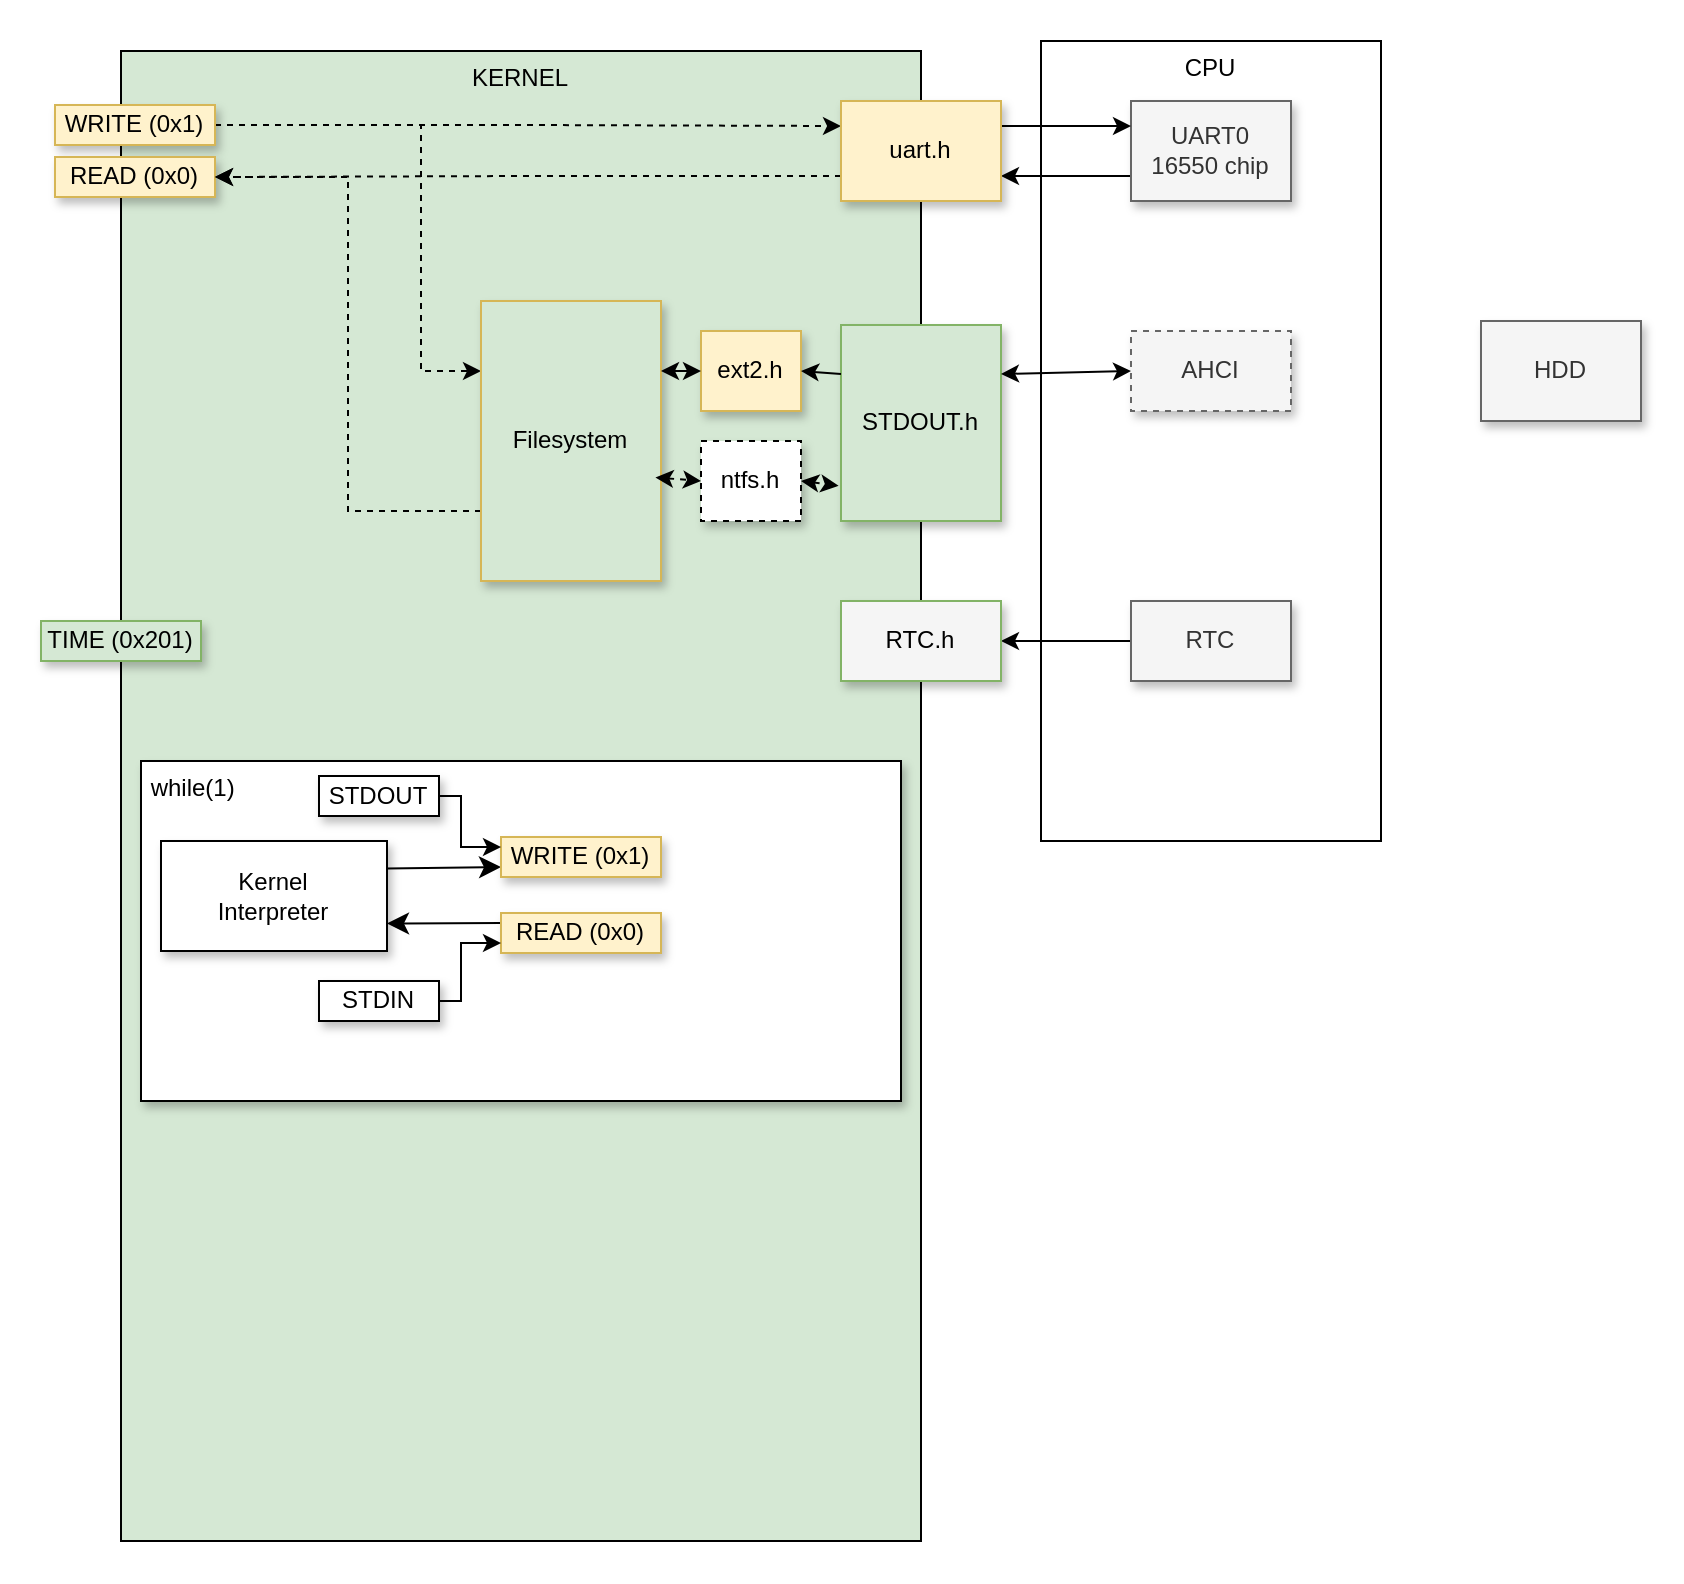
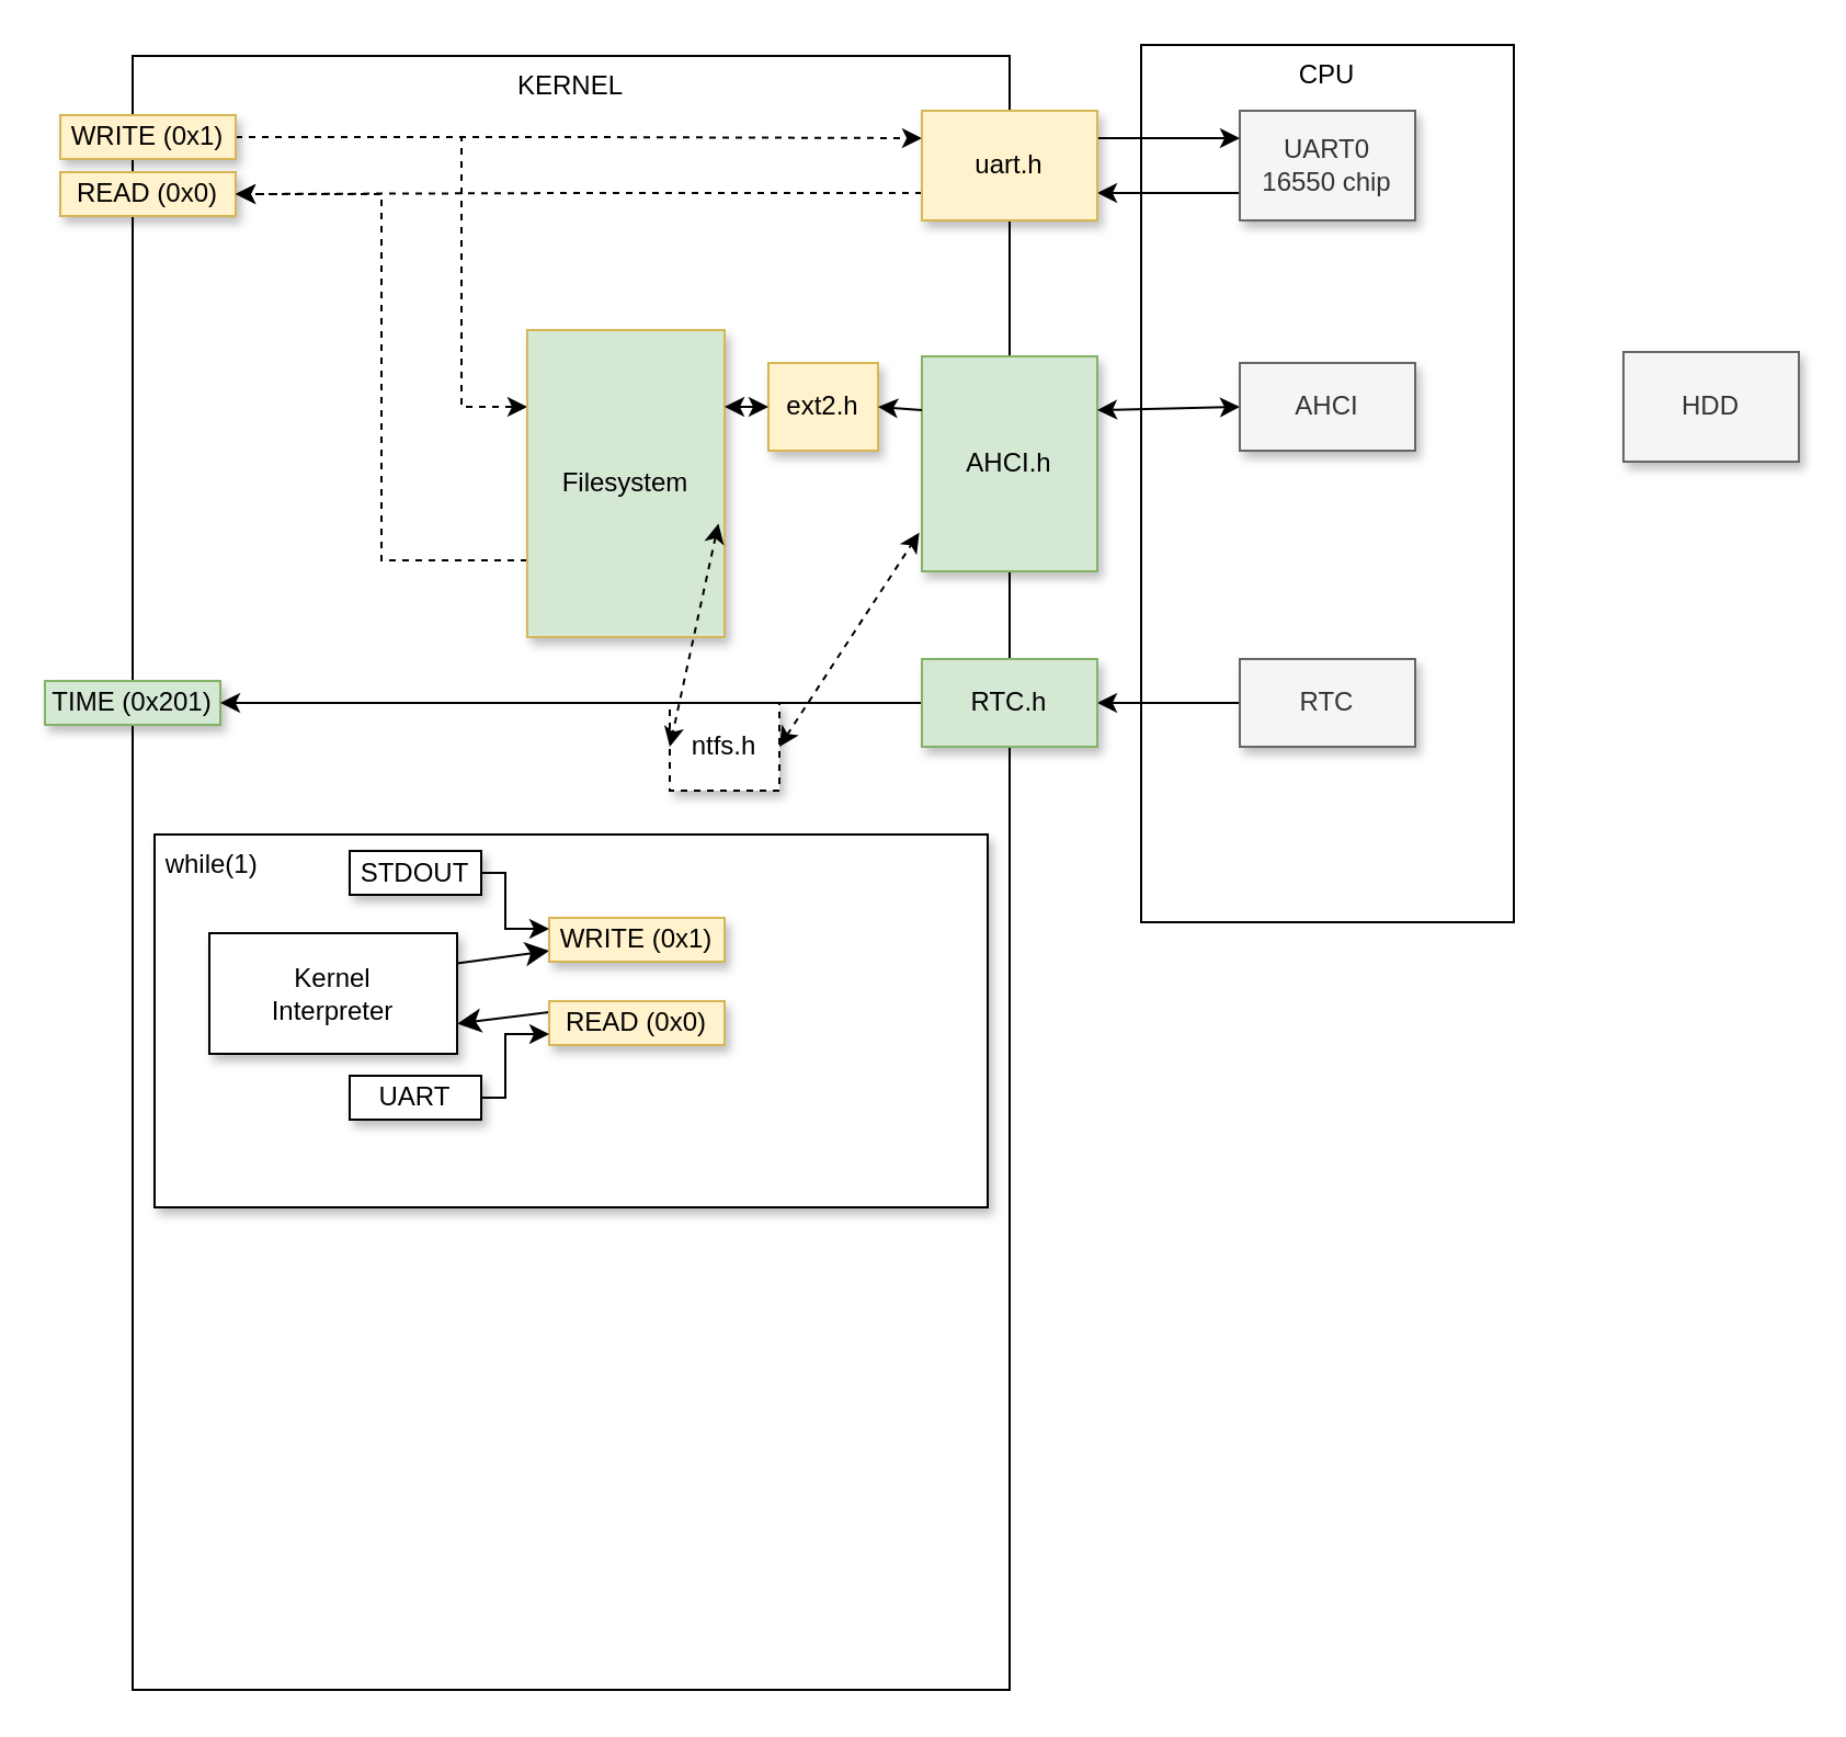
- <mxCell id="3" value="KERNEL" style="rounded=0;whiteSpace=wrap;html=1;verticalAlign=top;fillColor=#d5e8d4;" parent="1" vertex="1"><mxGeometry x="60" y="25" width="400" height="745" as="geometry" /></mxCell>
+ <mxCell id="3" value="KERNEL" style="rounded=0;whiteSpace=wrap;html=1;verticalAlign=top;" parent="1" vertex="1"><mxGeometry x="60" y="25" width="400" height="745" as="geometry" /></mxCell>
- <mxCell id="18" value="AHCI" style="rounded=0;whiteSpace=wrap;html=1;fillColor=#f5f5f5;fontColor=#333333;strokeColor=#666666;shadow=1;dashed=1;" parent="1" vertex="1"><mxGeometry x="565" y="165" width="80" height="40" as="geometry" /></mxCell>
+ <mxCell id="18" value="AHCI" style="rounded=0;whiteSpace=wrap;html=1;fillColor=#f5f5f5;fontColor=#333333;strokeColor=#666666;shadow=1;" parent="1" vertex="1"><mxGeometry x="565" y="165" width="80" height="40" as="geometry" /></mxCell>
- <mxCell id="10" value="STDOUT.h" style="rounded=0;whiteSpace=wrap;html=1;fillColor=#d5e8d4;strokeColor=#82b366;shadow=1;" parent="1" vertex="1"><mxGeometry x="420" y="162" width="80" height="98" as="geometry" /></mxCell>
+ <mxCell id="10" value="AHCI.h" style="rounded=0;whiteSpace=wrap;html=1;fillColor=#d5e8d4;strokeColor=#82b366;shadow=1;" parent="1" vertex="1"><mxGeometry x="420" y="162" width="80" height="98" as="geometry" /></mxCell>
- <mxCell id="22" value="ntfs.h" style="rounded=0;whiteSpace=wrap;html=1;align=center;dashed=1;shadow=1;" parent="1" vertex="1"><mxGeometry x="350" y="220" width="50" height="40" as="geometry" /></mxCell>
+ <mxCell id="22" value="ntfs.h" style="rounded=0;whiteSpace=wrap;html=1;align=center;dashed=1;shadow=1;" parent="1" vertex="1"><mxGeometry x="305" y="320" width="50" height="40" as="geometry" /></mxCell>
+ <mxCell id="28" style="edgeStyle=orthogonalEdgeStyle;rounded=0;orthogonalLoop=1;jettySize=auto;html=1;exitX=0;exitY=0.5;exitDx=0;exitDy=0;entryX=1;entryY=0.5;entryDx=0;entryDy=0;" parent="1" source="29" target="25" edge="1"><mxGeometry relative="1" as="geometry" /></mxCell>
- <mxCell id="29" value="RTC.h" style="rounded=0;whiteSpace=wrap;html=1;fillColor=#f5f5f5;strokeColor=#82b366;shadow=1;" parent="1" vertex="1"><mxGeometry x="420" y="300" width="80" height="40" as="geometry" /></mxCell>
+ <mxCell id="29" value="RTC.h" style="rounded=0;whiteSpace=wrap;html=1;fillColor=#d5e8d4;strokeColor=#82b366;shadow=1;" parent="1" vertex="1"><mxGeometry x="420" y="300" width="80" height="40" as="geometry" /></mxCell>
- <mxCell id="32" value="Kernel&lt;div&gt;Interpreter&lt;/div&gt;" style="rounded=0;whiteSpace=wrap;html=1;shadow=1;" parent="1" vertex="1"><mxGeometry x="80" y="420" width="113" height="55" as="geometry" /></mxCell>
+ <mxCell id="32" value="Kernel&lt;div&gt;Interpreter&lt;/div&gt;" style="rounded=0;whiteSpace=wrap;html=1;shadow=1;" parent="1" vertex="1"><mxGeometry x="95" y="425" width="113" height="55" as="geometry" /></mxCell>
- <mxCell id="37" value="STDIN" style="rounded=0;whiteSpace=wrap;html=1;shadow=1;" parent="1" vertex="1"><mxGeometry x="159" y="490" width="60" height="20" as="geometry" /></mxCell>
+ <mxCell id="37" value="UART" style="rounded=0;whiteSpace=wrap;html=1;shadow=1;" parent="1" vertex="1"><mxGeometry x="159" y="490" width="60" height="20" as="geometry" /></mxCell>
